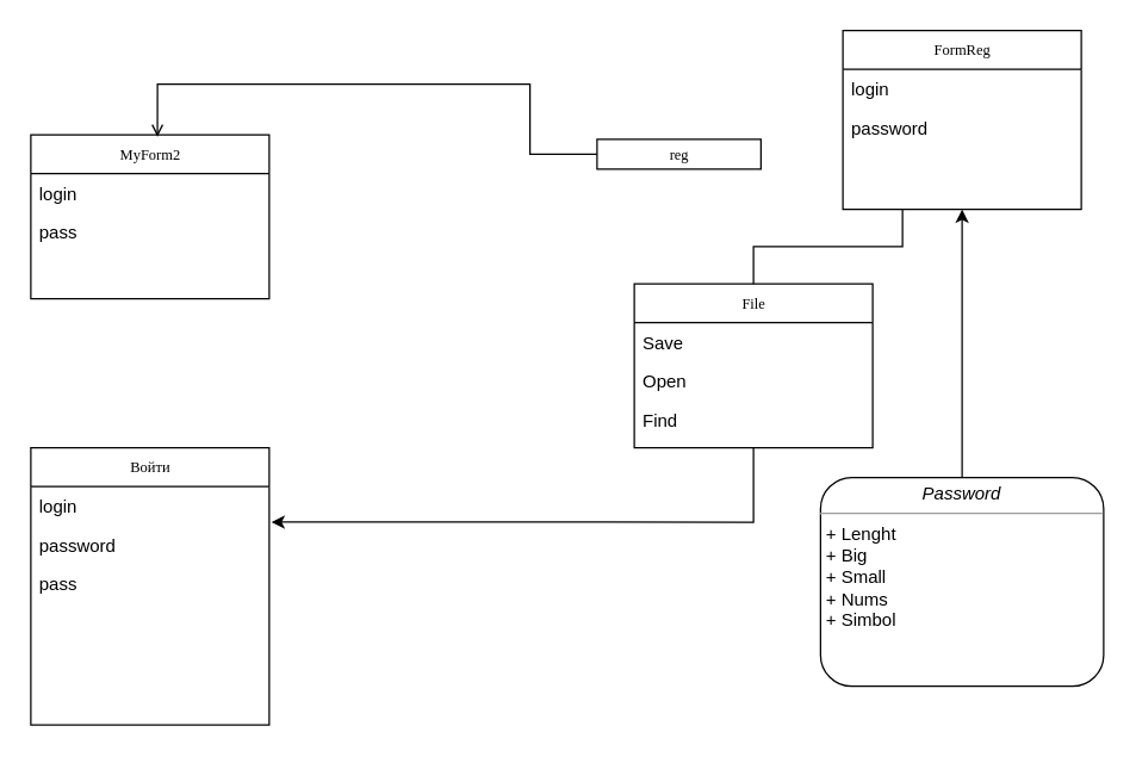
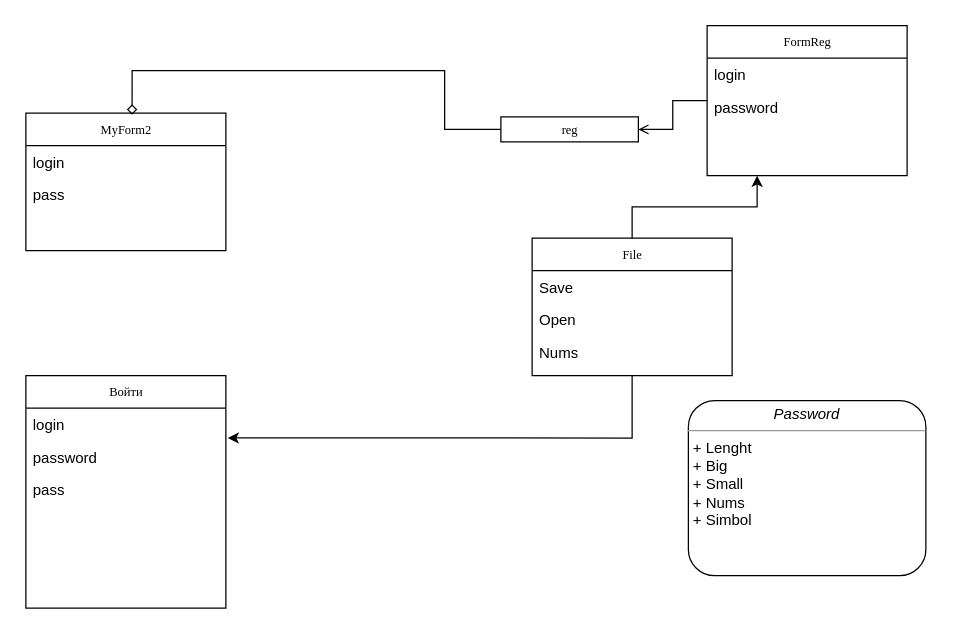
- <mxCell id="17" style="edgeStyle=orthogonalEdgeStyle;rounded=0;orthogonalLoop=1;jettySize=auto;html=1;entryX=0.531;entryY=0.012;entryDx=0;entryDy=0;entryPerimeter=0;endArrow=open;endFill=0;" edge="1" parent="1" source="16" target="5"><mxGeometry relative="1" as="geometry"><mxPoint x="195" y="100" as="targetPoint" /><Array as="points"><mxPoint x="355" y="56" /><mxPoint x="105" y="56" /></Array></mxGeometry></mxCell>
+ <mxCell id="17" style="edgeStyle=orthogonalEdgeStyle;rounded=0;orthogonalLoop=1;jettySize=auto;html=1;entryX=0.531;entryY=0.012;entryDx=0;entryDy=0;entryPerimeter=0;endArrow=diamond;endFill=0;" edge="1" parent="1" source="16" target="5"><mxGeometry relative="1" as="geometry"><mxPoint x="195" y="100" as="targetPoint" /><Array as="points"><mxPoint x="355" y="56" /><mxPoint x="105" y="56" /></Array></mxGeometry></mxCell>
+ <mxCell id="18" style="edgeStyle=orthogonalEdgeStyle;rounded=0;orthogonalLoop=1;jettySize=auto;html=1;entryX=0;entryY=0.5;entryDx=0;entryDy=0;endArrow=open;endFill=0;" edge="1" parent="1" source="2" target="16"><mxGeometry relative="1" as="geometry"><mxPoint x="405" y="120" as="targetPoint" /></mxGeometry></mxCell>
- <mxCell id="9" style="edgeStyle=orthogonalEdgeStyle;rounded=0;orthogonalLoop=1;jettySize=auto;html=1;entryX=0.25;entryY=1;entryDx=0;entryDy=0;endArrow=none;" edge="1" parent="1" source="10" target="2"><mxGeometry relative="1" as="geometry" /></mxCell>
+ <mxCell id="9" style="edgeStyle=orthogonalEdgeStyle;rounded=0;orthogonalLoop=1;jettySize=auto;html=1;entryX=0.25;entryY=1;entryDx=0;entryDy=0;" edge="1" parent="1" source="10" target="2"><mxGeometry relative="1" as="geometry" /></mxCell>
- <mxCell id="14" style="edgeStyle=orthogonalEdgeStyle;rounded=0;orthogonalLoop=1;jettySize=auto;html=1;entryX=0.5;entryY=1;entryDx=0;entryDy=0;" edge="1" parent="1" source="15" target="2"><mxGeometry relative="1" as="geometry" /></mxCell>
- <mxCell id="13" value="Find" style="text;html=1;strokeColor=none;fillColor=none;align=left;verticalAlign=top;spacingLeft=4;spacingRight=4;whiteSpace=wrap;overflow=hidden;rotatable=0;points=[[0,0.5],[1,0.5]];portConstraint=eastwest;" vertex="1" parent="10"><mxGeometry y="78" width="160" height="28" as="geometry" /></mxCell>
+ <mxCell id="13" value="Nums" style="text;html=1;strokeColor=none;fillColor=none;align=left;verticalAlign=top;spacingLeft=4;spacingRight=4;whiteSpace=wrap;overflow=hidden;rotatable=0;points=[[0,0.5],[1,0.5]];portConstraint=eastwest;" vertex="1" parent="10"><mxGeometry y="78" width="160" height="28" as="geometry" /></mxCell>
